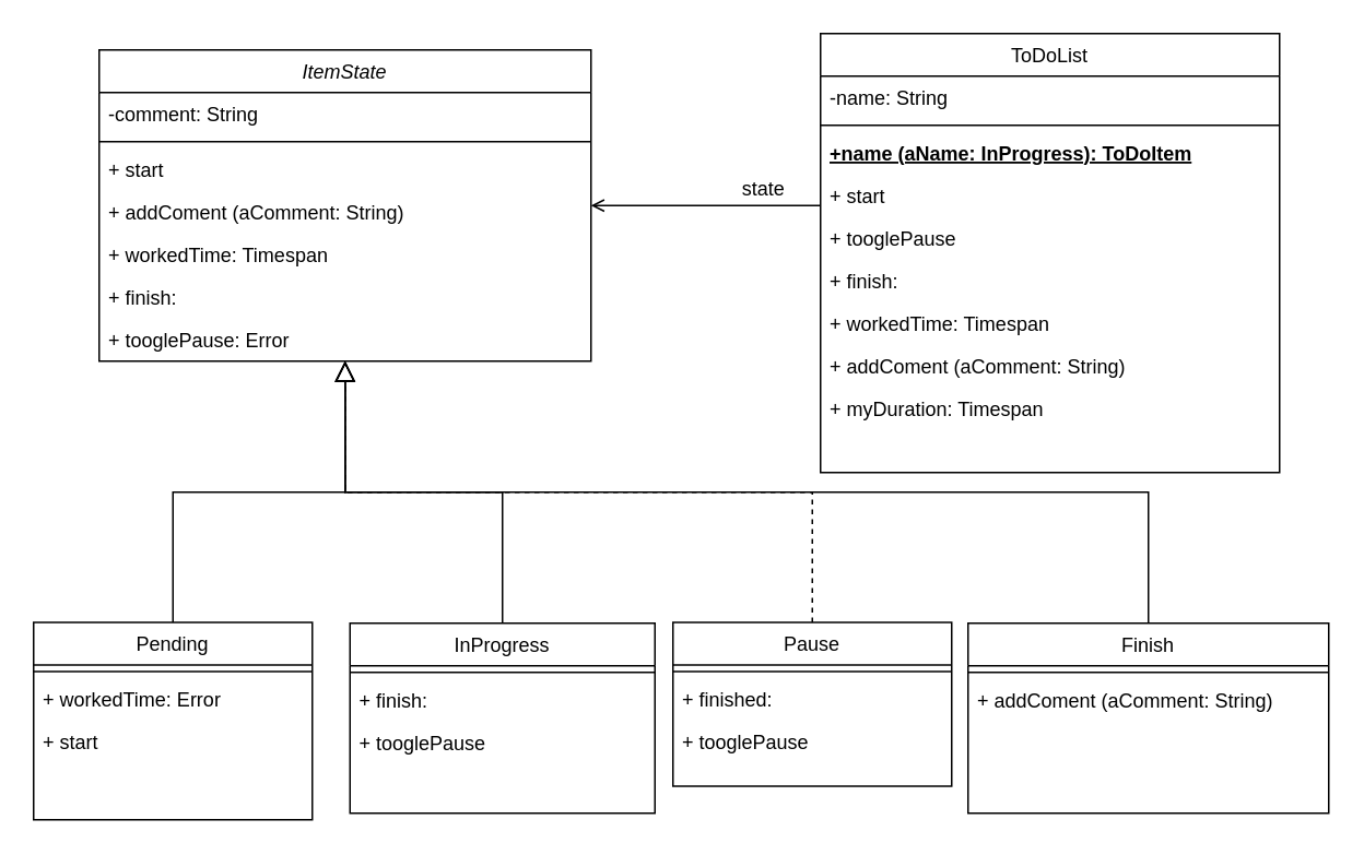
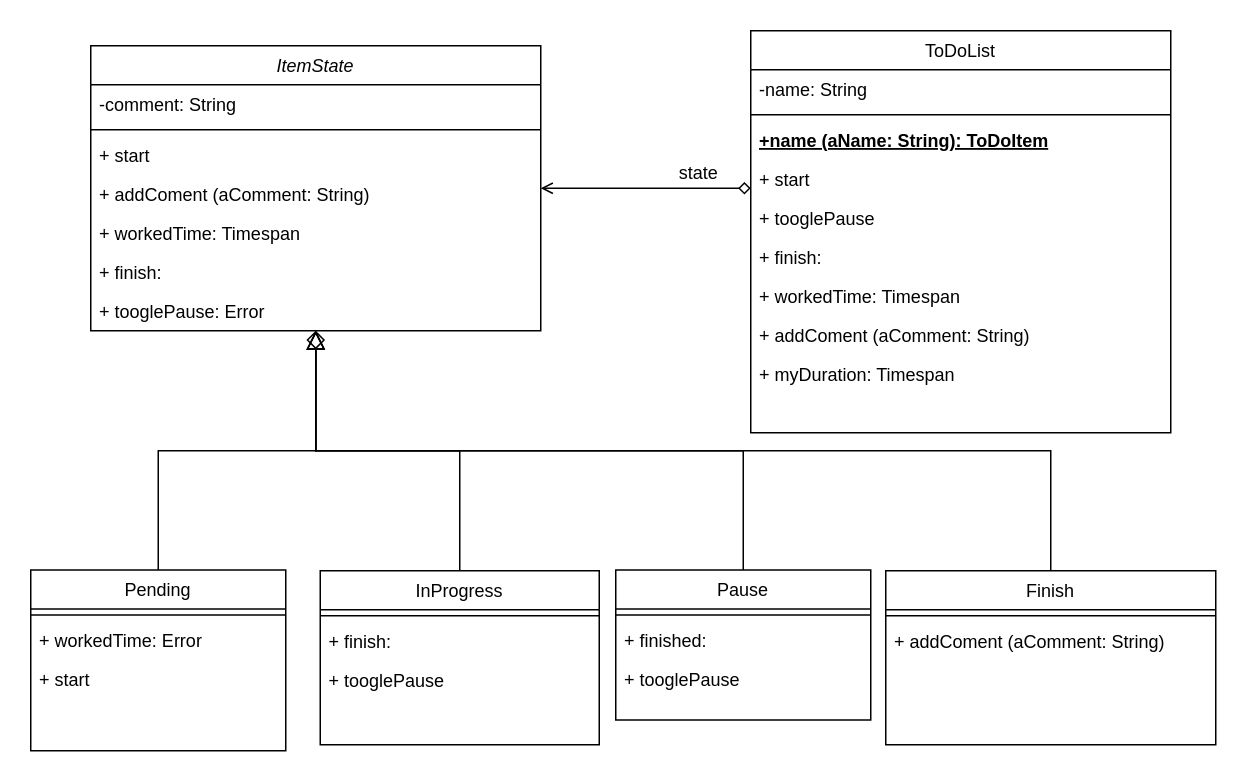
- <mxCell id="35" value="+name (aName: InProgress): ToDoItem" style="text;align=left;verticalAlign=top;spacingLeft=4;spacingRight=4;overflow=hidden;rotatable=0;points=[[0,0.5],[1,0.5]];portConstraint=eastwest;fontStyle=5" parent="32" vertex="1"><mxGeometry y="60" width="280" height="26" as="geometry" /></mxCell>
+ <mxCell id="35" value="+name (aName: String): ToDoItem" style="text;align=left;verticalAlign=top;spacingLeft=4;spacingRight=4;overflow=hidden;rotatable=0;points=[[0,0.5],[1,0.5]];portConstraint=eastwest;fontStyle=5" parent="32" vertex="1"><mxGeometry y="60" width="280" height="26" as="geometry" /></mxCell>
- <mxCell id="4" value="" style="endArrow=none;shadow=0;strokeWidth=1;strokeColor=#000000;rounded=0;endFill=0;edgeStyle=elbowEdgeStyle;elbow=vertical;startArrow=open;startFill=0;" parent="1" source="9" target="32" edge="1"><mxGeometry x="0.5" y="41" relative="1" as="geometry"><mxPoint x="390" y="152" as="sourcePoint" /><mxPoint x="550" y="152" as="targetPoint" /><mxPoint x="-40" y="32" as="offset" /></mxGeometry></mxCell>
+ <mxCell id="4" value="" style="endArrow=diamond;shadow=0;strokeWidth=1;strokeColor=#000000;rounded=0;endFill=0;edgeStyle=elbowEdgeStyle;elbow=vertical;startArrow=open;startFill=0;" parent="1" source="9" target="32" edge="1"><mxGeometry x="0.5" y="41" relative="1" as="geometry"><mxPoint x="390" y="152" as="sourcePoint" /><mxPoint x="550" y="152" as="targetPoint" /><mxPoint x="-40" y="32" as="offset" /></mxGeometry></mxCell>
- <mxCell id="3" value="" style="endArrow=block;endSize=10;endFill=0;shadow=0;strokeWidth=1;rounded=0;edgeStyle=elbowEdgeStyle;elbow=vertical;" parent="1" source="21" target="9" edge="1"><mxGeometry width="160" relative="1" as="geometry"><mxPoint x="220" y="333" as="sourcePoint" /><mxPoint x="320" y="231" as="targetPoint" /><Array as="points"><mxPoint x="210" y="300" /><mxPoint x="210" y="290" /></Array></mxGeometry></mxCell>
+ <mxCell id="3" value="" style="endArrow=diamond;endSize=10;endFill=0;shadow=0;strokeWidth=1;rounded=0;edgeStyle=elbowEdgeStyle;elbow=vertical;" parent="1" source="21" target="9" edge="1"><mxGeometry width="160" relative="1" as="geometry"><mxPoint x="220" y="333" as="sourcePoint" /><mxPoint x="320" y="231" as="targetPoint" /><Array as="points"><mxPoint x="210" y="300" /><mxPoint x="210" y="290" /></Array></mxGeometry></mxCell>
- <mxCell id="7" value="" style="endArrow=block;endSize=10;endFill=0;shadow=0;strokeWidth=1;rounded=0;elbow=vertical;edgeStyle=elbowEdgeStyle;exitX=0.5;exitY=0;exitDx=0;exitDy=0;dashed=1;" edge="1" parent="1" source="25" target="9"><mxGeometry width="160" relative="1" as="geometry"><mxPoint x="602" y="380" as="sourcePoint" /><mxPoint x="220" y="218" as="targetPoint" /><Array as="points"><mxPoint x="410" y="300" /><mxPoint x="570" y="320" /><mxPoint x="550" y="300" /><mxPoint x="530" y="300" /><mxPoint x="560" y="310" /><mxPoint x="530" y="320" /><mxPoint x="220" y="310" /><mxPoint x="310" y="300" /><mxPoint x="400" y="270" /><mxPoint x="380" y="280" /></Array></mxGeometry></mxCell>
+ <mxCell id="7" value="" style="endArrow=block;endSize=10;endFill=0;shadow=0;strokeWidth=1;rounded=0;elbow=vertical;edgeStyle=elbowEdgeStyle;exitX=0.5;exitY=0;exitDx=0;exitDy=0;" edge="1" parent="1" source="25" target="9"><mxGeometry width="160" relative="1" as="geometry"><mxPoint x="602" y="380" as="sourcePoint" /><mxPoint x="220" y="218" as="targetPoint" /><Array as="points"><mxPoint x="410" y="300" /><mxPoint x="570" y="320" /><mxPoint x="550" y="300" /><mxPoint x="530" y="300" /><mxPoint x="560" y="310" /><mxPoint x="530" y="320" /><mxPoint x="220" y="310" /><mxPoint x="310" y="300" /><mxPoint x="400" y="270" /><mxPoint x="380" y="280" /></Array></mxGeometry></mxCell>
